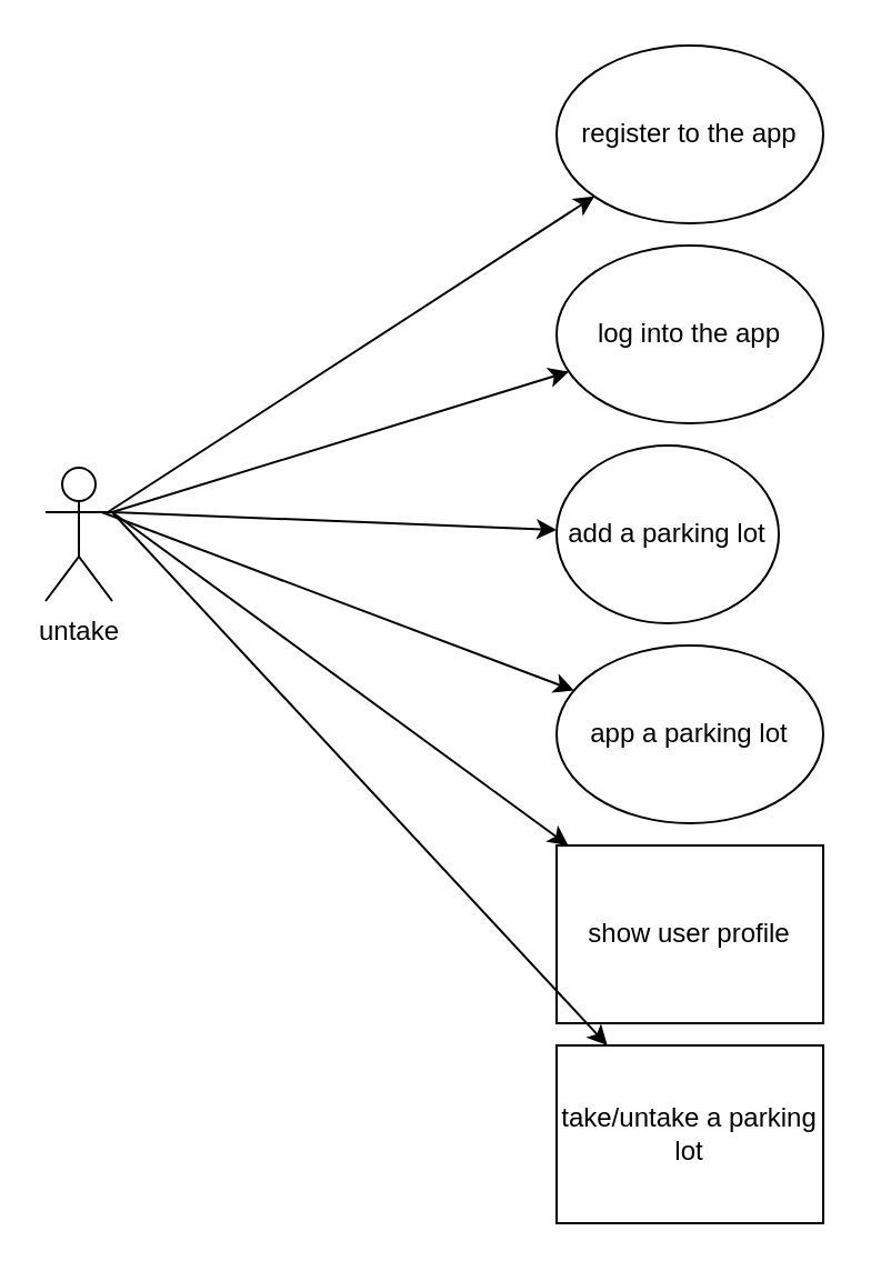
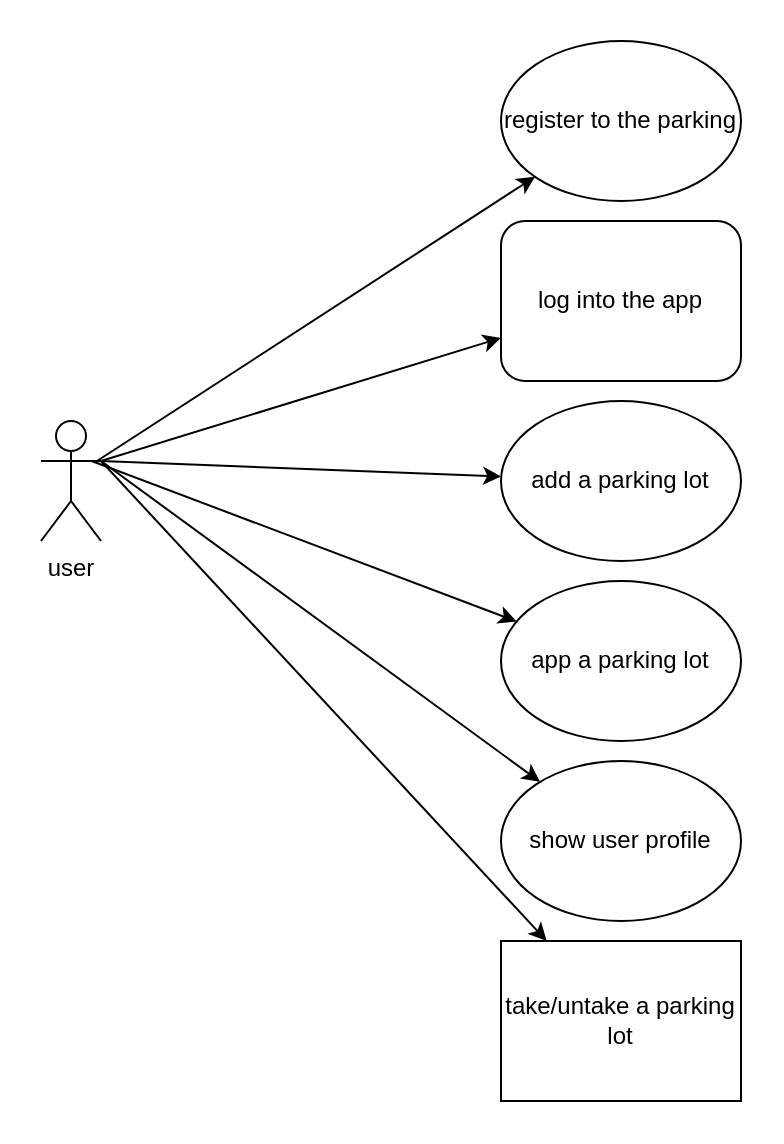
- <mxCell id="11" value="register to the app" style="ellipse;whiteSpace=wrap;html=1;" vertex="1" parent="1"><mxGeometry x="250" width="120" height="80" as="geometry" y="20" /></mxCell>
+ <mxCell id="11" value="register to the parking" style="ellipse;whiteSpace=wrap;html=1;" vertex="1" parent="1"><mxGeometry x="250" width="120" height="80" as="geometry" y="20" /></mxCell>
- <mxCell id="9" value="log into the app" style="ellipse;whiteSpace=wrap;html=1;" vertex="1" parent="1"><mxGeometry x="250" y="110" width="120" height="80" as="geometry" /></mxCell>
+ <mxCell id="9" value="log into the app" style="whiteSpace=wrap;html=1;rounded=1;" vertex="1" parent="1"><mxGeometry x="250" y="110" width="120" height="80" as="geometry" /></mxCell>
- <mxCell id="3" value="add a parking lot" style="ellipse;whiteSpace=wrap;html=1;" vertex="1" parent="1"><mxGeometry x="250" y="200" width="100" height="80" as="geometry" /></mxCell>
+ <mxCell id="3" value="add a parking lot" style="ellipse;whiteSpace=wrap;html=1;" vertex="1" parent="1"><mxGeometry x="250" y="200" width="120" height="80" as="geometry" /></mxCell>
- <mxCell id="2" value="untake" style="shape=umlActor;verticalLabelPosition=bottom;verticalAlign=top;html=1;outlineConnect=0;" vertex="1" parent="1"><mxGeometry x="20" y="210" width="30" height="60" as="geometry" /></mxCell>
+ <mxCell id="2" value="user" style="shape=umlActor;verticalLabelPosition=bottom;verticalAlign=top;html=1;outlineConnect=0;" vertex="1" parent="1"><mxGeometry x="20" y="210" width="30" height="60" as="geometry" /></mxCell>
- <mxCell id="7" value="show user profile" style="whiteSpace=wrap;html=1;rounded=0;" vertex="1" parent="1"><mxGeometry x="250" y="380" width="120" height="80" as="geometry" /></mxCell>
+ <mxCell id="7" value="show user profile" style="ellipse;whiteSpace=wrap;html=1;" vertex="1" parent="1"><mxGeometry x="250" y="380" width="120" height="80" as="geometry" /></mxCell>
